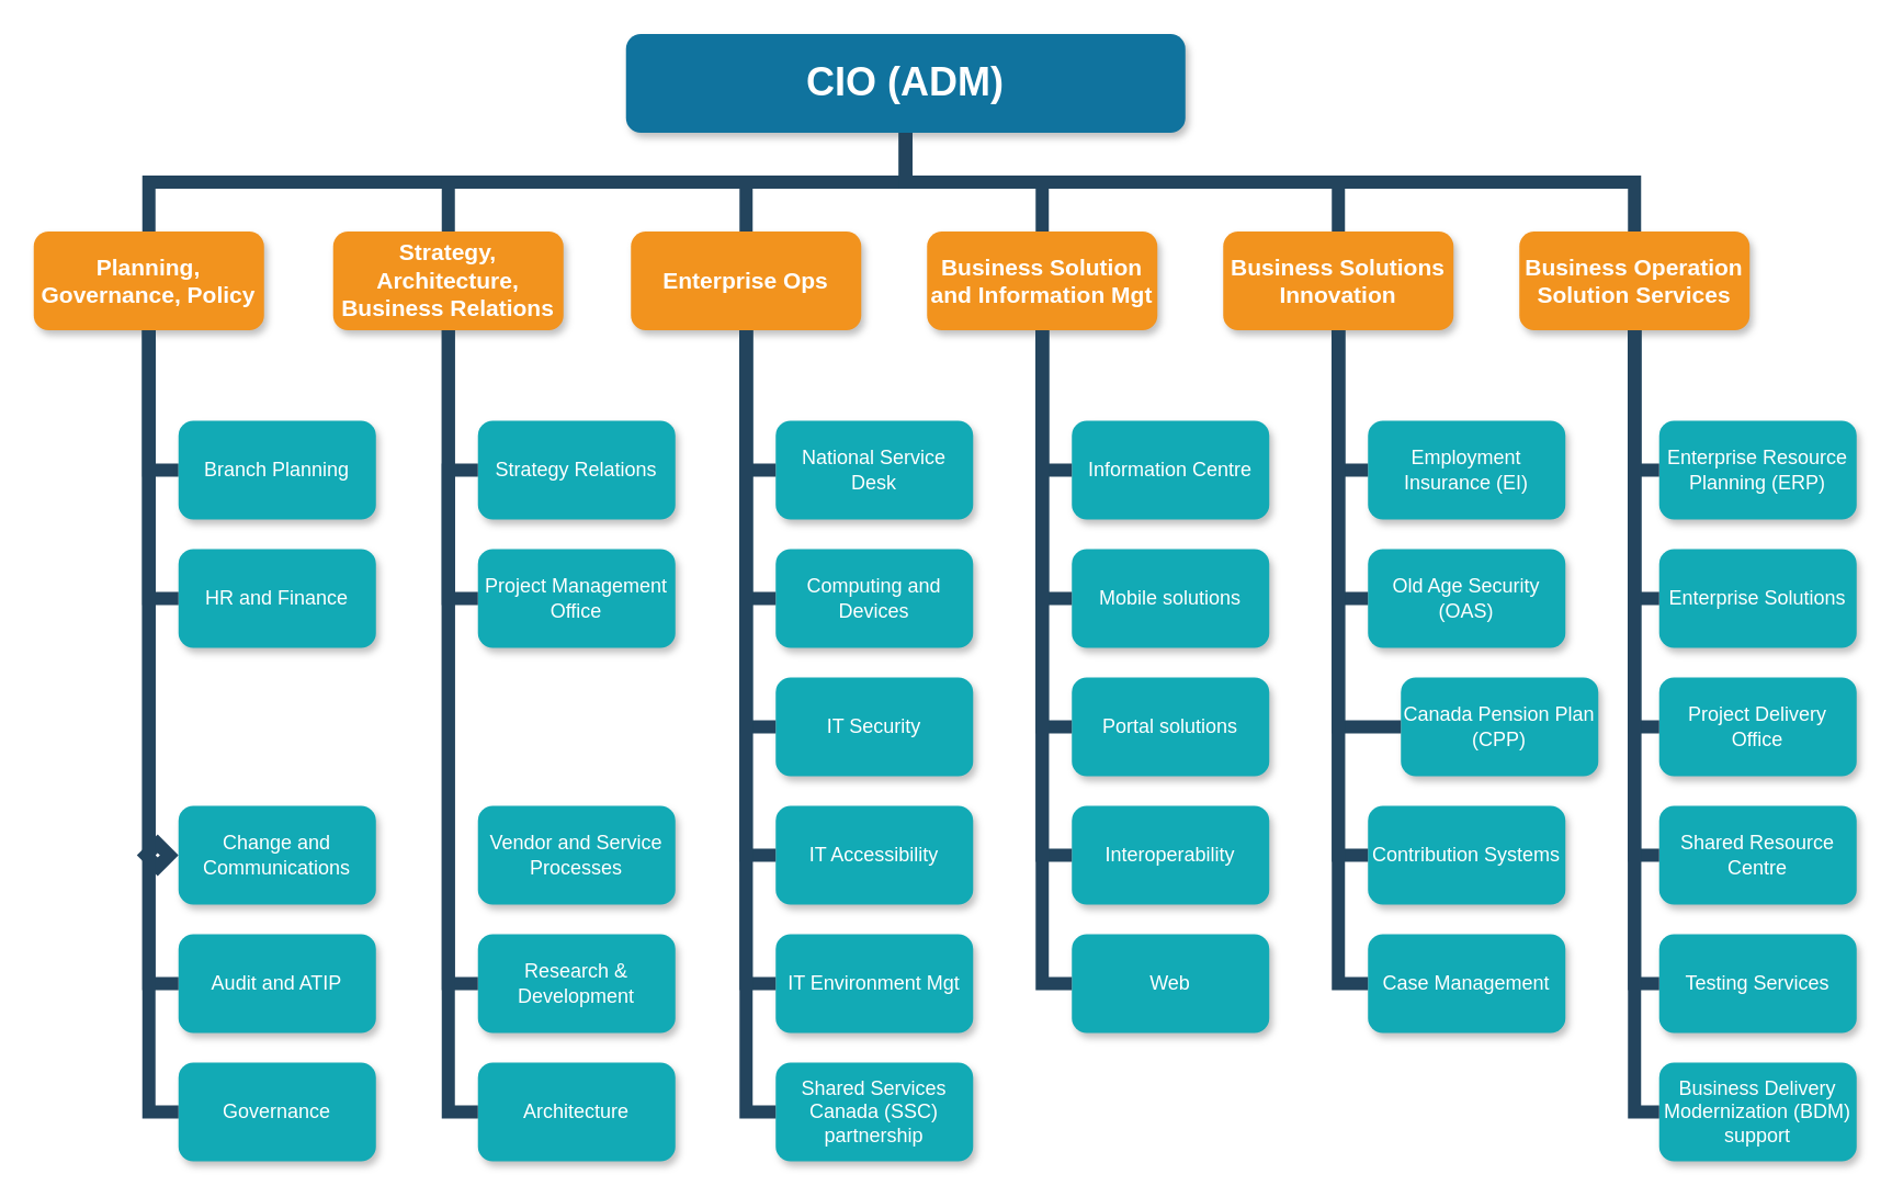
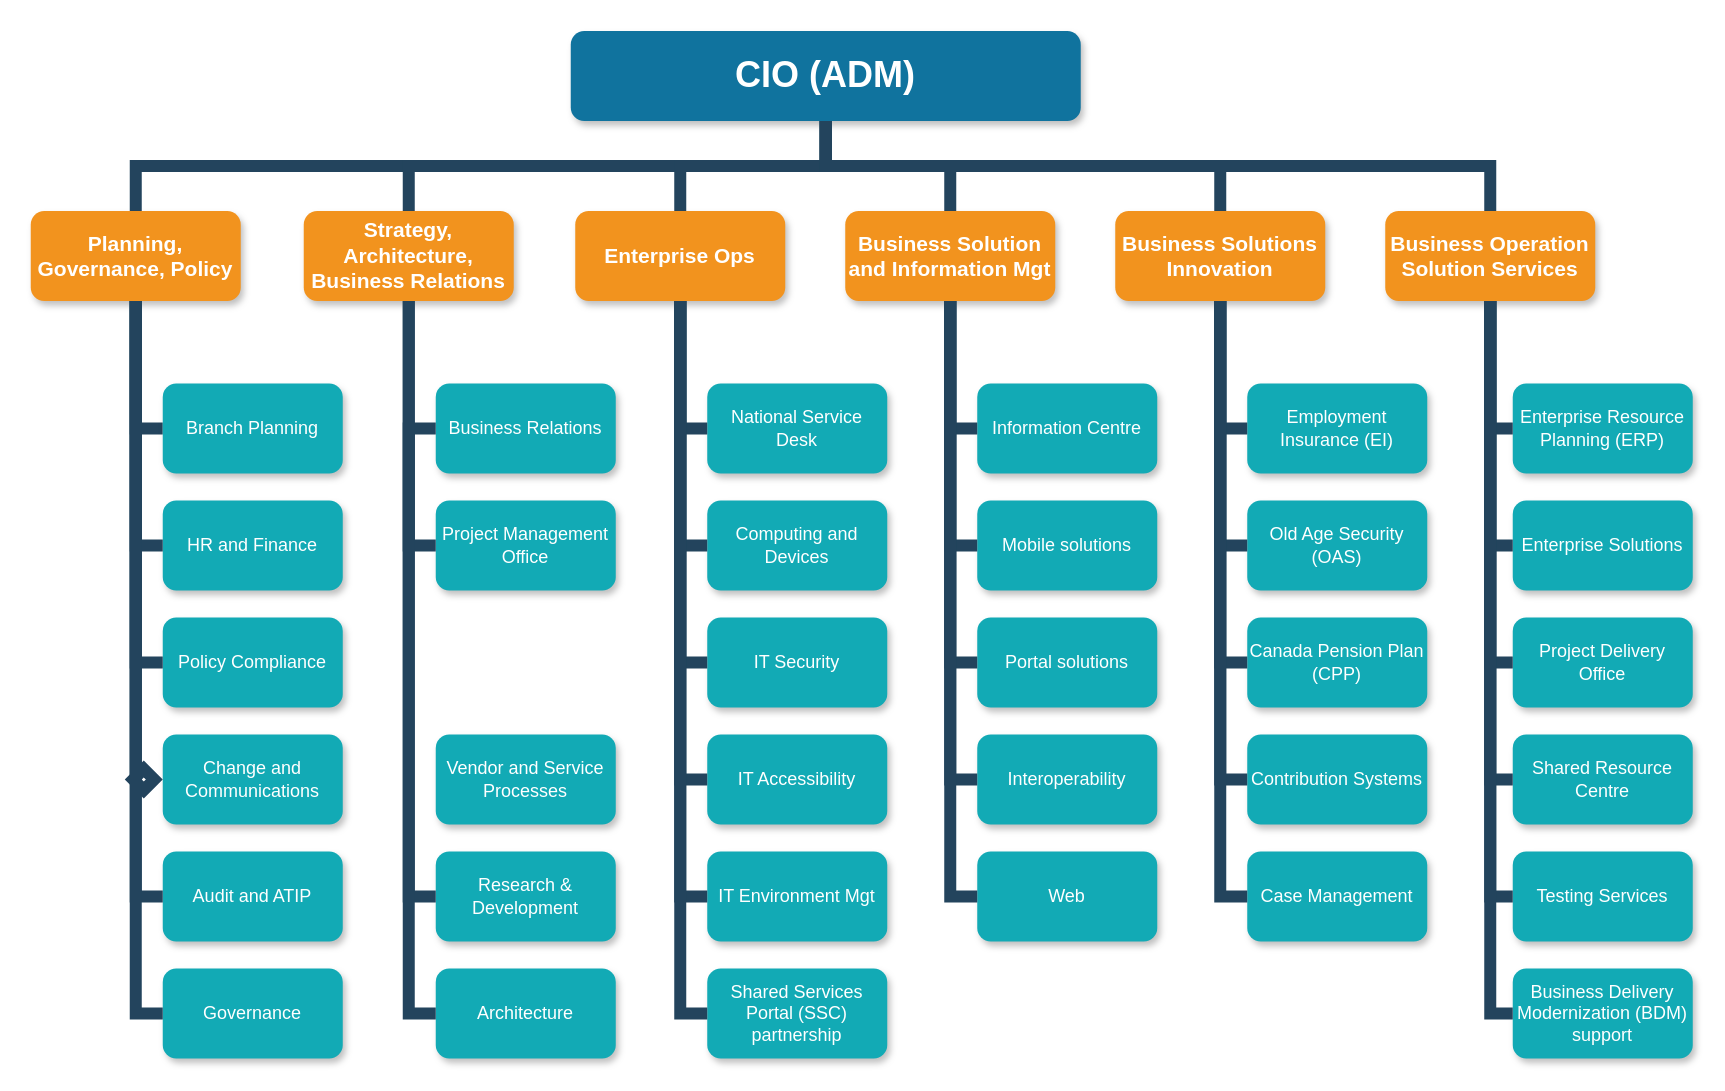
- <mxCell id="9" value="Strategy Relations" style="whiteSpace=wrap;rounded=1;fillColor=#12AAB5;strokeColor=none;shadow=1;fontColor=#FFFFFF;" parent="1" vertex="1"><mxGeometry x="290" y="255" width="120" height="60" as="geometry" /></mxCell>
+ <mxCell id="9" value="Business Relations" style="whiteSpace=wrap;rounded=1;fillColor=#12AAB5;strokeColor=none;shadow=1;fontColor=#FFFFFF;" parent="1" vertex="1"><mxGeometry x="290" y="255" width="120" height="60" as="geometry" /></mxCell>
+ <mxCell id="39" value="" style="edgeStyle=elbowEdgeStyle;elbow=vertical;rounded=0;fontColor=#000000;endArrow=none;endFill=0;strokeWidth=8;strokeColor=#23445D;entryX=0;entryY=0.5;entryDx=0;entryDy=0;exitX=0.5;exitY=1;exitDx=0;exitDy=0;" parent="1" source="3" target="34" edge="1"><mxGeometry width="100" height="100" relative="1" as="geometry"><mxPoint x="100" y="210" as="sourcePoint" /><mxPoint x="130" y="373" as="targetPoint" /><Array as="points"><mxPoint x="100" y="441" /></Array></mxGeometry></mxCell>
+ <mxCell id="34" value="Policy Compliance" style="whiteSpace=wrap;rounded=1;fillColor=#12aab5;strokeColor=none;shadow=1;fontColor=#FFFFFF;fontStyle=0" parent="1" vertex="1"><mxGeometry x="108" y="411" width="120" height="60" as="geometry" /></mxCell>
- <mxCell id="62" value="Canada Pension Plan (CPP)" style="whiteSpace=wrap;rounded=1;fillColor=#12AAB5;strokeColor=none;shadow=1;fontColor=#FFFFFF;" vertex="1" parent="1"><mxGeometry x="851" y="411" width="120" height="60" as="geometry" /></mxCell>
+ <mxCell id="62" value="Canada Pension Plan (CPP)" style="whiteSpace=wrap;rounded=1;fillColor=#12AAB5;strokeColor=none;shadow=1;fontColor=#FFFFFF;" vertex="1" parent="1"><mxGeometry x="831" y="411" width="120" height="60" as="geometry" /></mxCell>
- <mxCell id="51" value="Shared Services Canada (SSC) partnership" style="whiteSpace=wrap;rounded=1;fillColor=#12AAB5;strokeColor=none;shadow=1;fontColor=#FFFFFF;" vertex="1" parent="1"><mxGeometry x="471" y="645" width="120" height="60" as="geometry" /></mxCell>
+ <mxCell id="51" value="Shared Services Portal (SSC) partnership" style="whiteSpace=wrap;rounded=1;fillColor=#12AAB5;strokeColor=none;shadow=1;fontColor=#FFFFFF;" vertex="1" parent="1"><mxGeometry x="471" y="645" width="120" height="60" as="geometry" /></mxCell>
